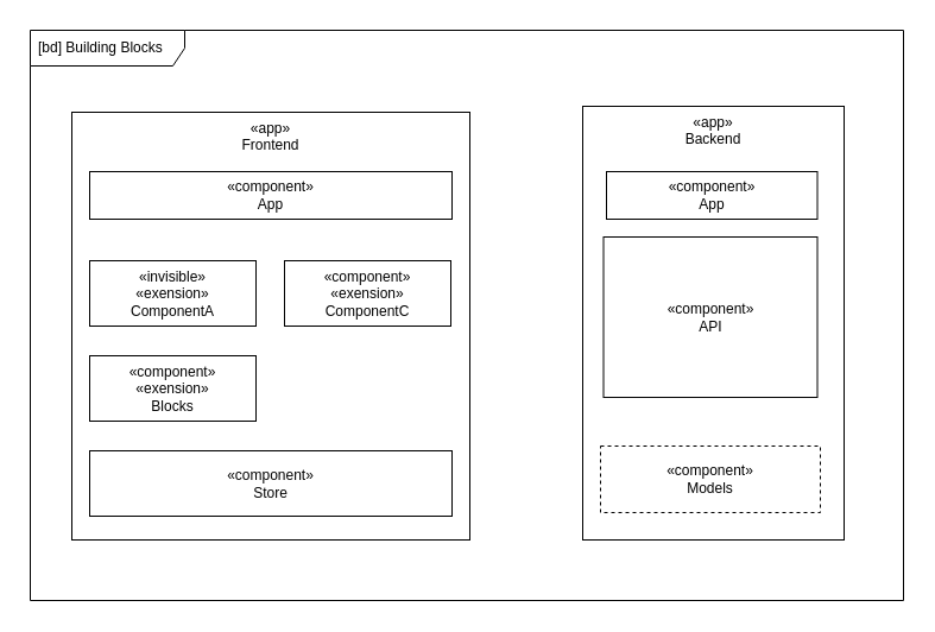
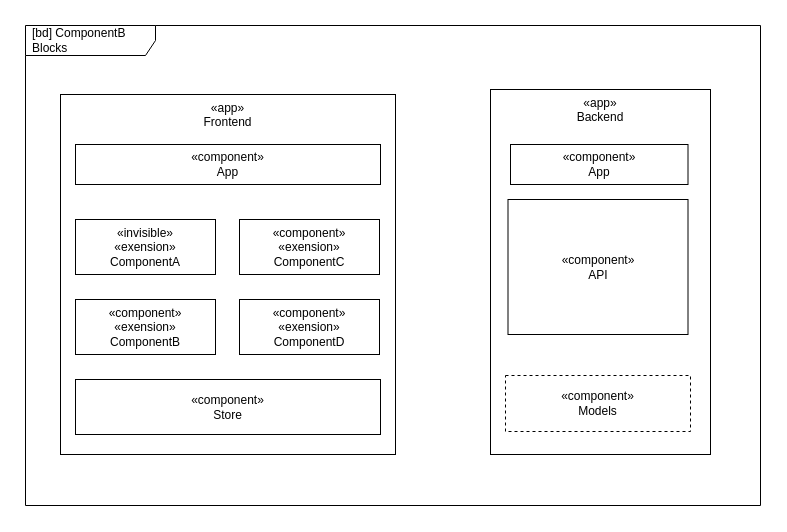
- <mxCell id="4" value="[bd] Building Blocks" style="shape=umlFrame;whiteSpace=wrap;html=1;width=130;height=30;boundedLbl=1;verticalAlign=middle;align=left;spacingLeft=5;fillColor=none;" parent="3" vertex="1"><mxGeometry x="25" y="25" width="735" height="480" as="geometry" /></mxCell>
+ <mxCell id="4" value="[bd] ComponentB Blocks" style="shape=umlFrame;whiteSpace=wrap;html=1;width=130;height=30;boundedLbl=1;verticalAlign=middle;align=left;spacingLeft=5;fillColor=none;" parent="3" vertex="1"><mxGeometry x="25" y="25" width="735" height="480" as="geometry" /></mxCell>
+ <mxCell id="14" value="«component»&lt;br&gt;«exension»&lt;br&gt;ComponentD" style="rounded=0;whiteSpace=wrap;html=1;fillColor=none;" parent="8" vertex="1"><mxGeometry x="239" y="299" width="140" height="55" as="geometry" /></mxCell>
- <mxCell id="12" value="«component»&lt;br&gt;«exension»&lt;br&gt;Blocks" style="rounded=0;whiteSpace=wrap;html=1;fillColor=none;" parent="8" vertex="1"><mxGeometry x="75" y="299" width="140" height="55" as="geometry" /></mxCell>
+ <mxCell id="12" value="«component»&lt;br&gt;«exension»&lt;br&gt;ComponentB" style="rounded=0;whiteSpace=wrap;html=1;fillColor=none;" parent="8" vertex="1"><mxGeometry x="75" y="299" width="140" height="55" as="geometry" /></mxCell>
